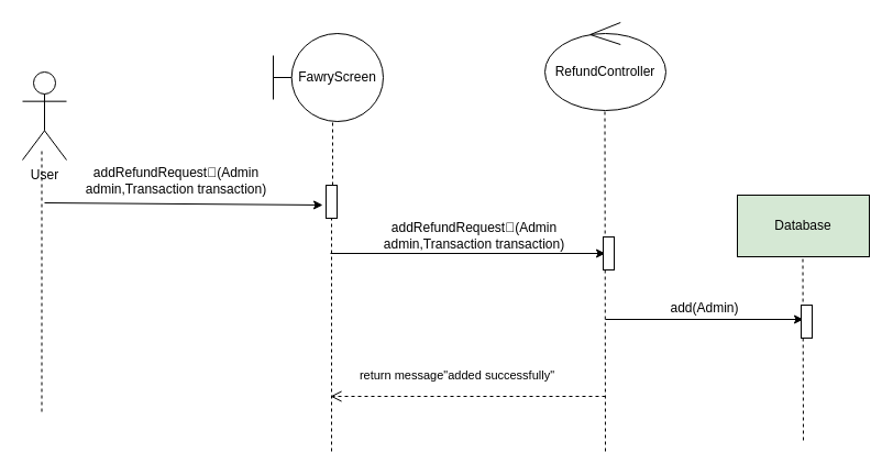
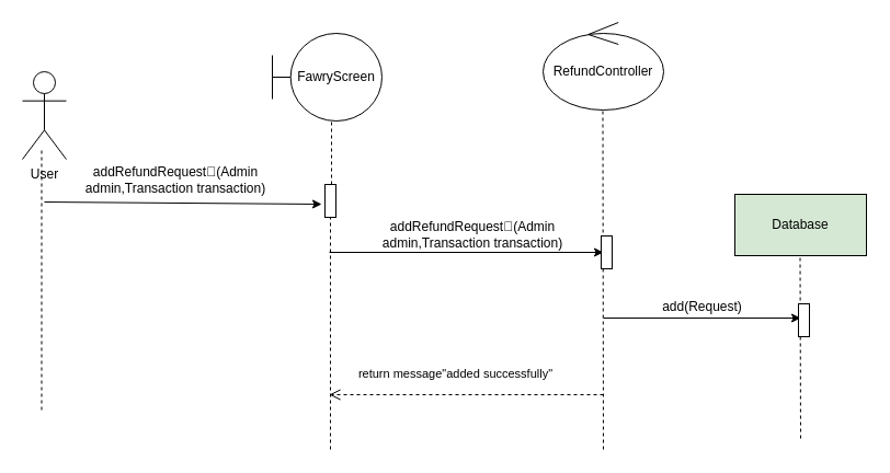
- <mxCell id="18" value="add(Admin)" style="text;html=1;align=center;verticalAlign=middle;resizable=0;points=[];autosize=1;strokeColor=none;fillColor=none;" parent="1" vertex="1"><mxGeometry x="595" y="270" width="90" height="20" as="geometry" /></mxCell>
+ <mxCell id="18" value="add(Request)" style="text;html=1;align=center;verticalAlign=middle;resizable=0;points=[];autosize=1;strokeColor=none;fillColor=none;" parent="1" vertex="1"><mxGeometry x="595" y="270" width="90" height="20" as="geometry" /></mxCell>
